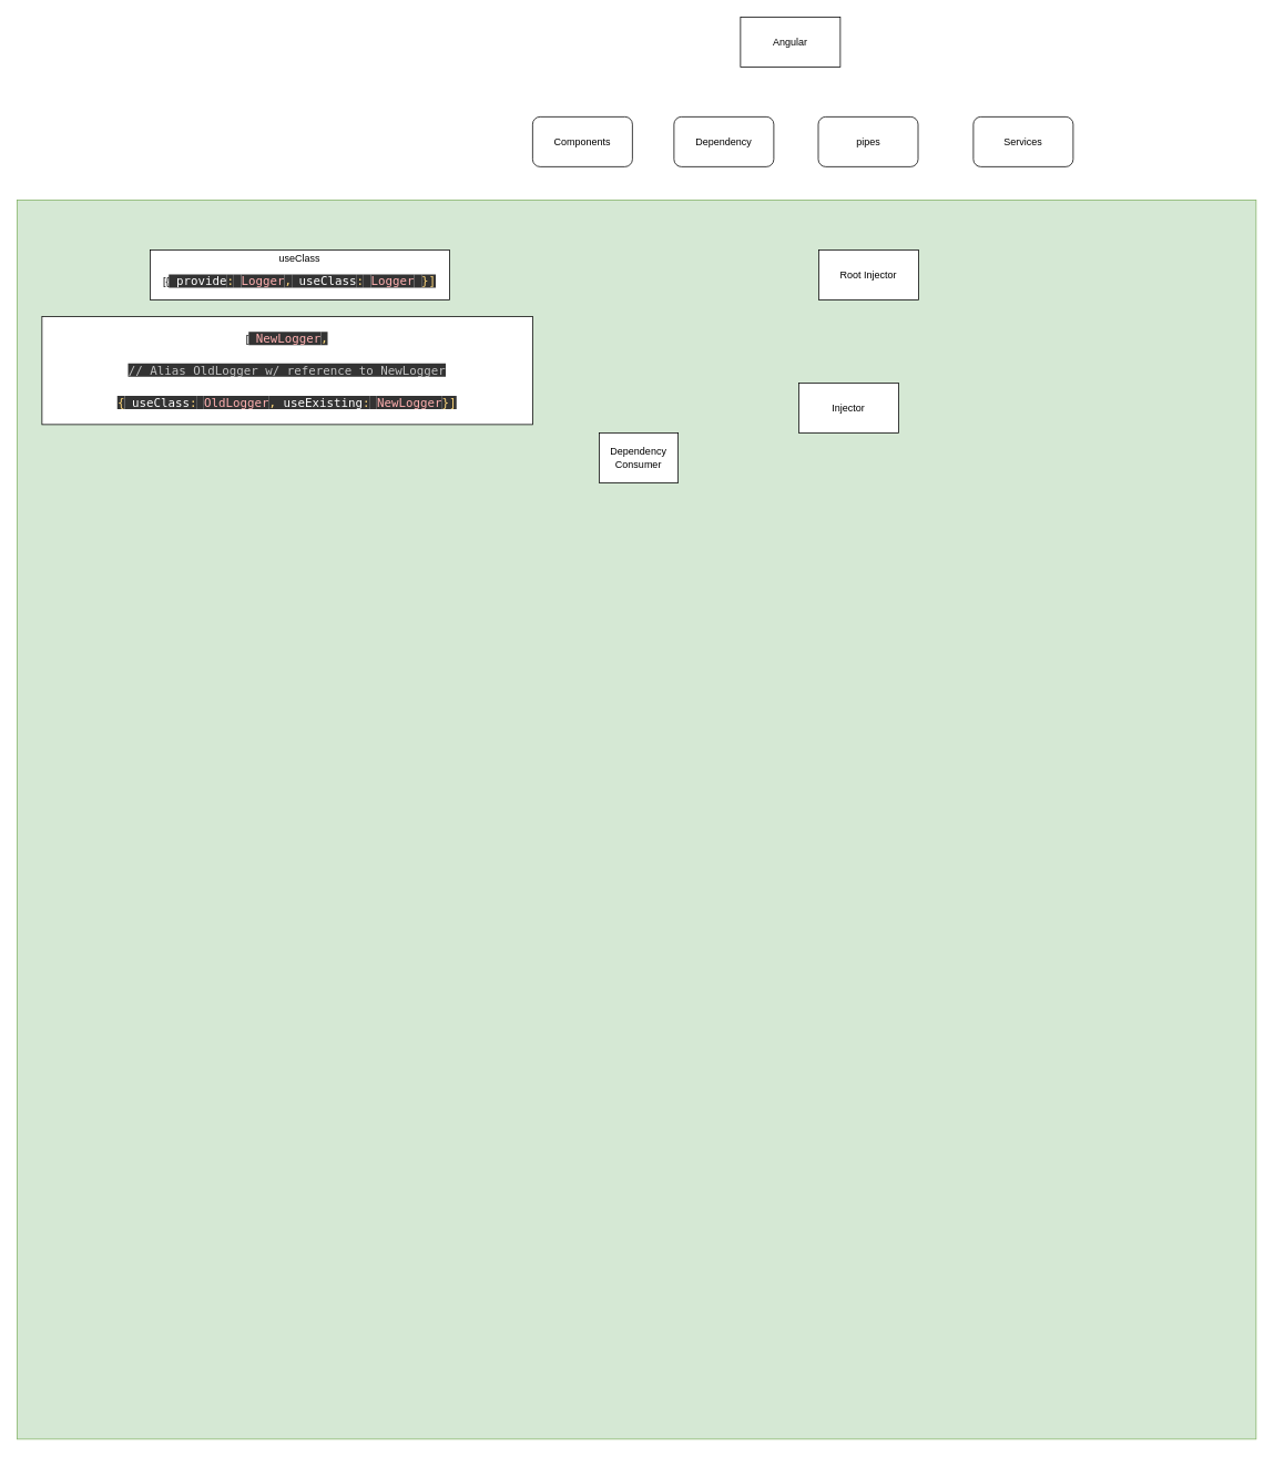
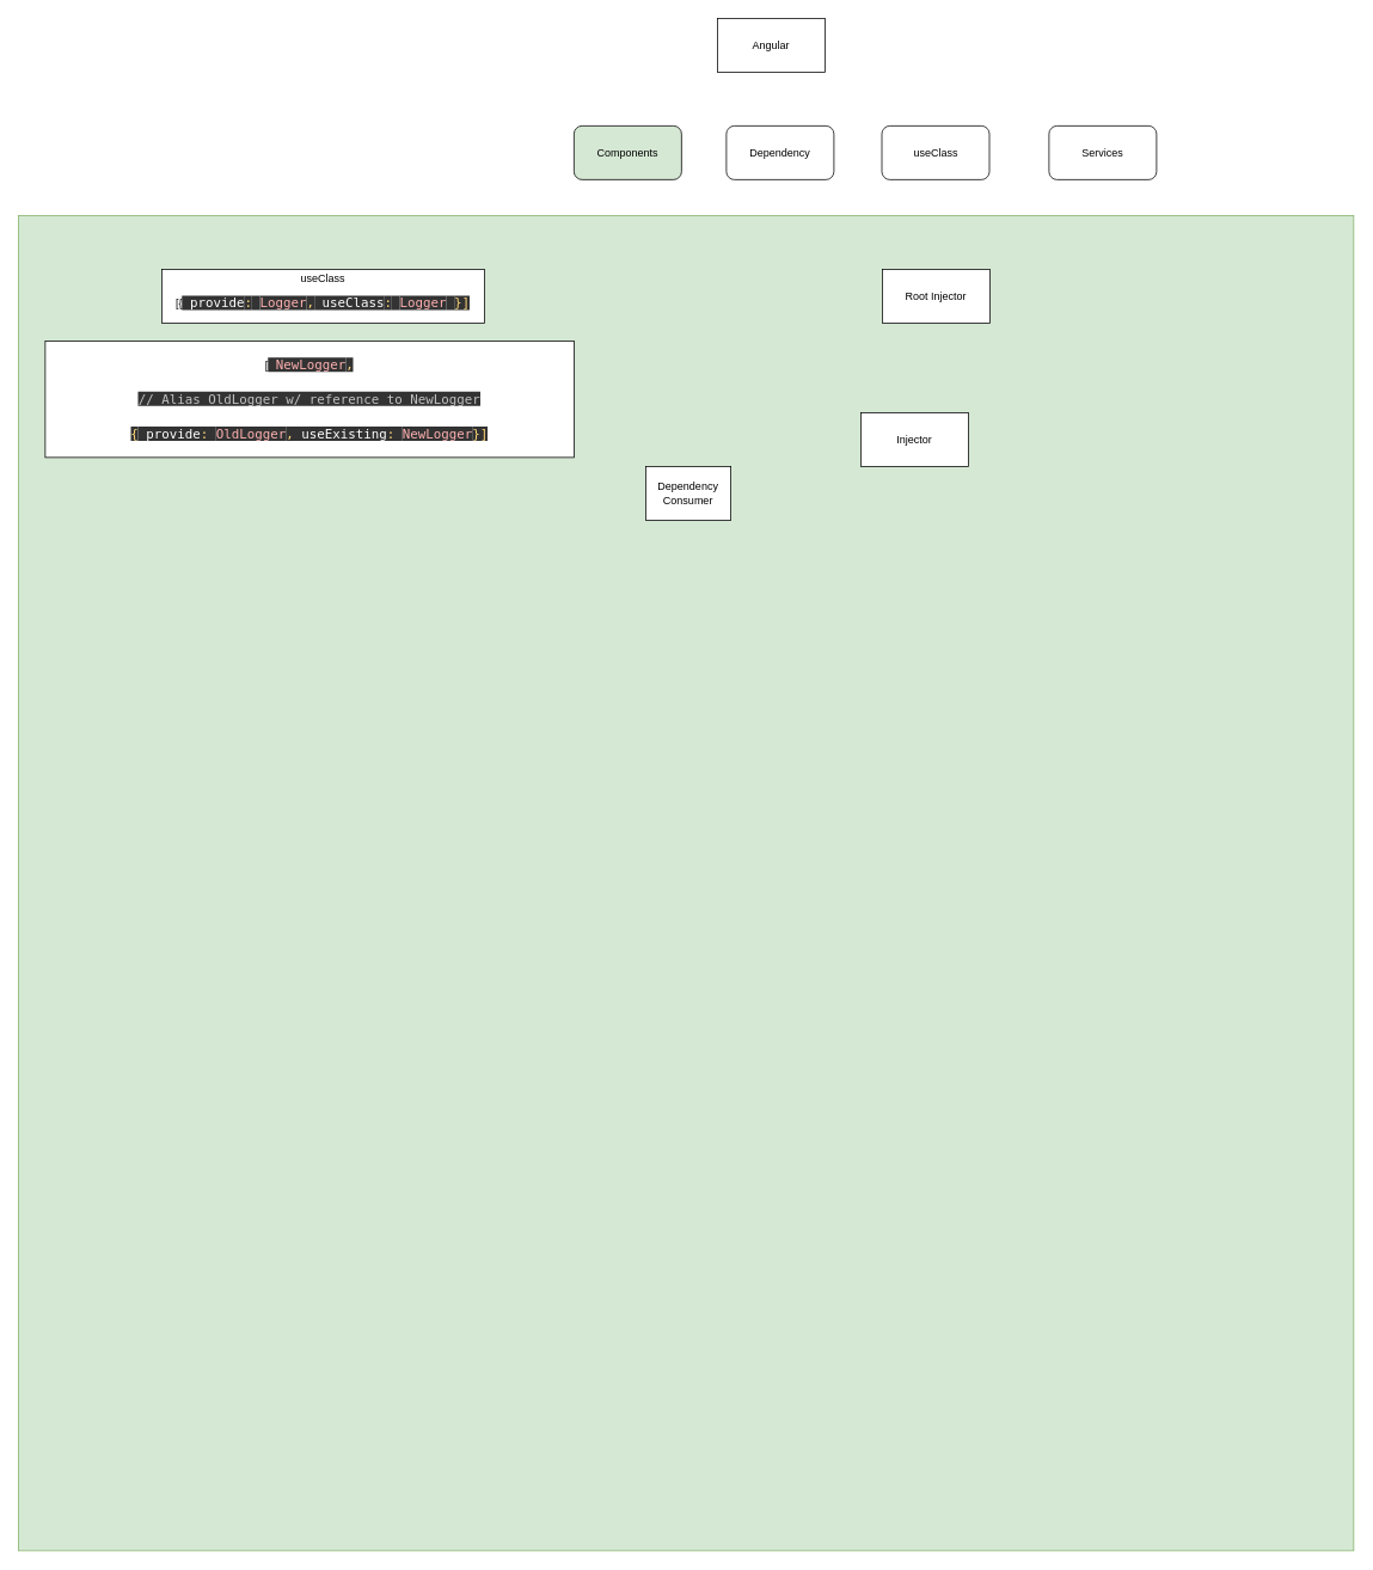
- <mxCell id="2" value="Angular" style="rounded=0;whiteSpace=wrap;html=1;" vertex="1" parent="1"><mxGeometry x="890" y="20" width="120" height="60" as="geometry" /></mxCell>
+ <mxCell id="2" value="Angular" style="rounded=0;whiteSpace=wrap;html=1;" vertex="1" parent="1"><mxGeometry x="800" y="20" width="120" height="60" as="geometry" /></mxCell>
- <mxCell id="3" value="Components" style="rounded=1;whiteSpace=wrap;html=1;" vertex="1" parent="1"><mxGeometry x="640" y="140" width="120" height="60" as="geometry" /></mxCell>
+ <mxCell id="3" value="Components" style="rounded=1;whiteSpace=wrap;html=1;fillColor=#d5e8d4;" vertex="1" parent="1"><mxGeometry x="640" y="140" width="120" height="60" as="geometry" /></mxCell>
- <mxCell id="5" value="pipes" style="rounded=1;whiteSpace=wrap;html=1;" vertex="1" parent="1"><mxGeometry x="983.5" y="140" width="120" height="60" as="geometry" /></mxCell>
+ <mxCell id="5" value="useClass" style="rounded=1;whiteSpace=wrap;html=1;" vertex="1" parent="1"><mxGeometry x="983.5" y="140" width="120" height="60" as="geometry" /></mxCell>
- <mxCell id="12" value="[&lt;span style=&quot;color: rgb(255, 255, 255); line-height: 2.4rem; font-family: &amp;quot;Roboto Mono&amp;quot;, monospace; font-size: 14.4px; text-align: start; background-color: rgb(51, 51, 51);&quot; class=&quot;pln&quot;&gt; &lt;/span&gt;&lt;span style=&quot;color: rgb(255, 176, 176); line-height: 2.4rem; font-family: &amp;quot;Roboto Mono&amp;quot;, monospace; font-size: 14.4px; text-align: start; background-color: rgb(51, 51, 51);&quot; class=&quot;typ&quot;&gt;NewLogger&lt;/span&gt;&lt;span style=&quot;color: rgb(255, 215, 121); line-height: 2.4rem; font-family: &amp;quot;Roboto Mono&amp;quot;, monospace; font-size: 14.4px; text-align: start; background-color: rgb(51, 51, 51);&quot; class=&quot;pun&quot;&gt;,&lt;/span&gt;&lt;span style=&quot;color: rgb(255, 255, 255); line-height: 2.4rem; font-family: &amp;quot;Roboto Mono&amp;quot;, monospace; font-size: 14.4px; text-align: start; background-color: rgb(51, 51, 51);&quot; class=&quot;pln&quot;&gt;&lt;br/&gt;  &lt;/span&gt;&lt;span style=&quot;color: rgba(255, 255, 255, 0.7); line-height: 2.4rem; font-family: &amp;quot;Roboto Mono&amp;quot;, monospace; font-size: 14.4px; text-align: start; background-color: rgb(51, 51, 51);&quot; class=&quot;com&quot;&gt;// Alias OldLogger w/ reference to NewLogger&lt;/span&gt;&lt;span style=&quot;color: rgb(255, 255, 255); line-height: 2.4rem; font-family: &amp;quot;Roboto Mono&amp;quot;, monospace; font-size: 14.4px; text-align: start; background-color: rgb(51, 51, 51);&quot; class=&quot;pln&quot;&gt;&lt;br/&gt;  &lt;/span&gt;&lt;span style=&quot;color: rgb(255, 215, 121); line-height: 2.4rem; font-family: &amp;quot;Roboto Mono&amp;quot;, monospace; font-size: 14.4px; text-align: start; background-color: rgb(51, 51, 51);&quot; class=&quot;pun&quot;&gt;{&lt;/span&gt;&lt;span style=&quot;color: rgb(255, 255, 255); line-height: 2.4rem; font-family: &amp;quot;Roboto Mono&amp;quot;, monospace; font-size: 14.4px; text-align: start; background-color: rgb(51, 51, 51);&quot; class=&quot;pln&quot;&gt; useClass&lt;/span&gt;&lt;span style=&quot;color: rgb(255, 215, 121); line-height: 2.4rem; font-family: &amp;quot;Roboto Mono&amp;quot;, monospace; font-size: 14.4px; text-align: start; background-color: rgb(51, 51, 51);&quot; class=&quot;pun&quot;&gt;:&lt;/span&gt;&lt;span style=&quot;color: rgb(255, 255, 255); line-height: 2.4rem; font-family: &amp;quot;Roboto Mono&amp;quot;, monospace; font-size: 14.4px; text-align: start; background-color: rgb(51, 51, 51);&quot; class=&quot;pln&quot;&gt; &lt;/span&gt;&lt;span style=&quot;color: rgb(255, 176, 176); line-height: 2.4rem; font-family: &amp;quot;Roboto Mono&amp;quot;, monospace; font-size: 14.4px; text-align: start; background-color: rgb(51, 51, 51);&quot; class=&quot;typ&quot;&gt;OldLogger&lt;/span&gt;&lt;span style=&quot;color: rgb(255, 215, 121); line-height: 2.4rem; font-family: &amp;quot;Roboto Mono&amp;quot;, monospace; font-size: 14.4px; text-align: start; background-color: rgb(51, 51, 51);&quot; class=&quot;pun&quot;&gt;,&lt;/span&gt;&lt;span style=&quot;color: rgb(255, 255, 255); line-height: 2.4rem; font-family: &amp;quot;Roboto Mono&amp;quot;, monospace; font-size: 14.4px; text-align: start; background-color: rgb(51, 51, 51);&quot; class=&quot;pln&quot;&gt; useExisting&lt;/span&gt;&lt;span style=&quot;color: rgb(255, 215, 121); line-height: 2.4rem; font-family: &amp;quot;Roboto Mono&amp;quot;, monospace; font-size: 14.4px; text-align: start; background-color: rgb(51, 51, 51);&quot; class=&quot;pun&quot;&gt;:&lt;/span&gt;&lt;span style=&quot;color: rgb(255, 255, 255); line-height: 2.4rem; font-family: &amp;quot;Roboto Mono&amp;quot;, monospace; font-size: 14.4px; text-align: start; background-color: rgb(51, 51, 51);&quot; class=&quot;pln&quot;&gt; &lt;/span&gt;&lt;span style=&quot;color: rgb(255, 176, 176); line-height: 2.4rem; font-family: &amp;quot;Roboto Mono&amp;quot;, monospace; font-size: 14.4px; text-align: start; background-color: rgb(51, 51, 51);&quot; class=&quot;typ&quot;&gt;NewLogger&lt;/span&gt;&lt;span style=&quot;color: rgb(255, 215, 121); line-height: 2.4rem; font-family: &amp;quot;Roboto Mono&amp;quot;, monospace; font-size: 14.4px; text-align: start; background-color: rgb(51, 51, 51);&quot; class=&quot;pun&quot;&gt;}]&lt;/span&gt;" style="rounded=0;whiteSpace=wrap;html=1;" vertex="1" parent="1"><mxGeometry x="50" y="380" width="590" height="130" as="geometry" /></mxCell>
+ <mxCell id="12" value="[&lt;span style=&quot;color: rgb(255, 255, 255); line-height: 2.4rem; font-family: &amp;quot;Roboto Mono&amp;quot;, monospace; font-size: 14.4px; text-align: start; background-color: rgb(51, 51, 51);&quot; class=&quot;pln&quot;&gt; &lt;/span&gt;&lt;span style=&quot;color: rgb(255, 176, 176); line-height: 2.4rem; font-family: &amp;quot;Roboto Mono&amp;quot;, monospace; font-size: 14.4px; text-align: start; background-color: rgb(51, 51, 51);&quot; class=&quot;typ&quot;&gt;NewLogger&lt;/span&gt;&lt;span style=&quot;color: rgb(255, 215, 121); line-height: 2.4rem; font-family: &amp;quot;Roboto Mono&amp;quot;, monospace; font-size: 14.4px; text-align: start; background-color: rgb(51, 51, 51);&quot; class=&quot;pun&quot;&gt;,&lt;/span&gt;&lt;span style=&quot;color: rgb(255, 255, 255); line-height: 2.4rem; font-family: &amp;quot;Roboto Mono&amp;quot;, monospace; font-size: 14.4px; text-align: start; background-color: rgb(51, 51, 51);&quot; class=&quot;pln&quot;&gt;&lt;br/&gt;  &lt;/span&gt;&lt;span style=&quot;color: rgba(255, 255, 255, 0.7); line-height: 2.4rem; font-family: &amp;quot;Roboto Mono&amp;quot;, monospace; font-size: 14.4px; text-align: start; background-color: rgb(51, 51, 51);&quot; class=&quot;com&quot;&gt;// Alias OldLogger w/ reference to NewLogger&lt;/span&gt;&lt;span style=&quot;color: rgb(255, 255, 255); line-height: 2.4rem; font-family: &amp;quot;Roboto Mono&amp;quot;, monospace; font-size: 14.4px; text-align: start; background-color: rgb(51, 51, 51);&quot; class=&quot;pln&quot;&gt;&lt;br/&gt;  &lt;/span&gt;&lt;span style=&quot;color: rgb(255, 215, 121); line-height: 2.4rem; font-family: &amp;quot;Roboto Mono&amp;quot;, monospace; font-size: 14.4px; text-align: start; background-color: rgb(51, 51, 51);&quot; class=&quot;pun&quot;&gt;{&lt;/span&gt;&lt;span style=&quot;color: rgb(255, 255, 255); line-height: 2.4rem; font-family: &amp;quot;Roboto Mono&amp;quot;, monospace; font-size: 14.4px; text-align: start; background-color: rgb(51, 51, 51);&quot; class=&quot;pln&quot;&gt; provide&lt;/span&gt;&lt;span style=&quot;color: rgb(255, 215, 121); line-height: 2.4rem; font-family: &amp;quot;Roboto Mono&amp;quot;, monospace; font-size: 14.4px; text-align: start; background-color: rgb(51, 51, 51);&quot; class=&quot;pun&quot;&gt;:&lt;/span&gt;&lt;span style=&quot;color: rgb(255, 255, 255); line-height: 2.4rem; font-family: &amp;quot;Roboto Mono&amp;quot;, monospace; font-size: 14.4px; text-align: start; background-color: rgb(51, 51, 51);&quot; class=&quot;pln&quot;&gt; &lt;/span&gt;&lt;span style=&quot;color: rgb(255, 176, 176); line-height: 2.4rem; font-family: &amp;quot;Roboto Mono&amp;quot;, monospace; font-size: 14.4px; text-align: start; background-color: rgb(51, 51, 51);&quot; class=&quot;typ&quot;&gt;OldLogger&lt;/span&gt;&lt;span style=&quot;color: rgb(255, 215, 121); line-height: 2.4rem; font-family: &amp;quot;Roboto Mono&amp;quot;, monospace; font-size: 14.4px; text-align: start; background-color: rgb(51, 51, 51);&quot; class=&quot;pun&quot;&gt;,&lt;/span&gt;&lt;span style=&quot;color: rgb(255, 255, 255); line-height: 2.4rem; font-family: &amp;quot;Roboto Mono&amp;quot;, monospace; font-size: 14.4px; text-align: start; background-color: rgb(51, 51, 51);&quot; class=&quot;pln&quot;&gt; useExisting&lt;/span&gt;&lt;span style=&quot;color: rgb(255, 215, 121); line-height: 2.4rem; font-family: &amp;quot;Roboto Mono&amp;quot;, monospace; font-size: 14.4px; text-align: start; background-color: rgb(51, 51, 51);&quot; class=&quot;pun&quot;&gt;:&lt;/span&gt;&lt;span style=&quot;color: rgb(255, 255, 255); line-height: 2.4rem; font-family: &amp;quot;Roboto Mono&amp;quot;, monospace; font-size: 14.4px; text-align: start; background-color: rgb(51, 51, 51);&quot; class=&quot;pln&quot;&gt; &lt;/span&gt;&lt;span style=&quot;color: rgb(255, 176, 176); line-height: 2.4rem; font-family: &amp;quot;Roboto Mono&amp;quot;, monospace; font-size: 14.4px; text-align: start; background-color: rgb(51, 51, 51);&quot; class=&quot;typ&quot;&gt;NewLogger&lt;/span&gt;&lt;span style=&quot;color: rgb(255, 215, 121); line-height: 2.4rem; font-family: &amp;quot;Roboto Mono&amp;quot;, monospace; font-size: 14.4px; text-align: start; background-color: rgb(51, 51, 51);&quot; class=&quot;pun&quot;&gt;}]&lt;/span&gt;" style="rounded=0;whiteSpace=wrap;html=1;" vertex="1" parent="1"><mxGeometry x="50" y="380" width="590" height="130" as="geometry" /></mxCell>
